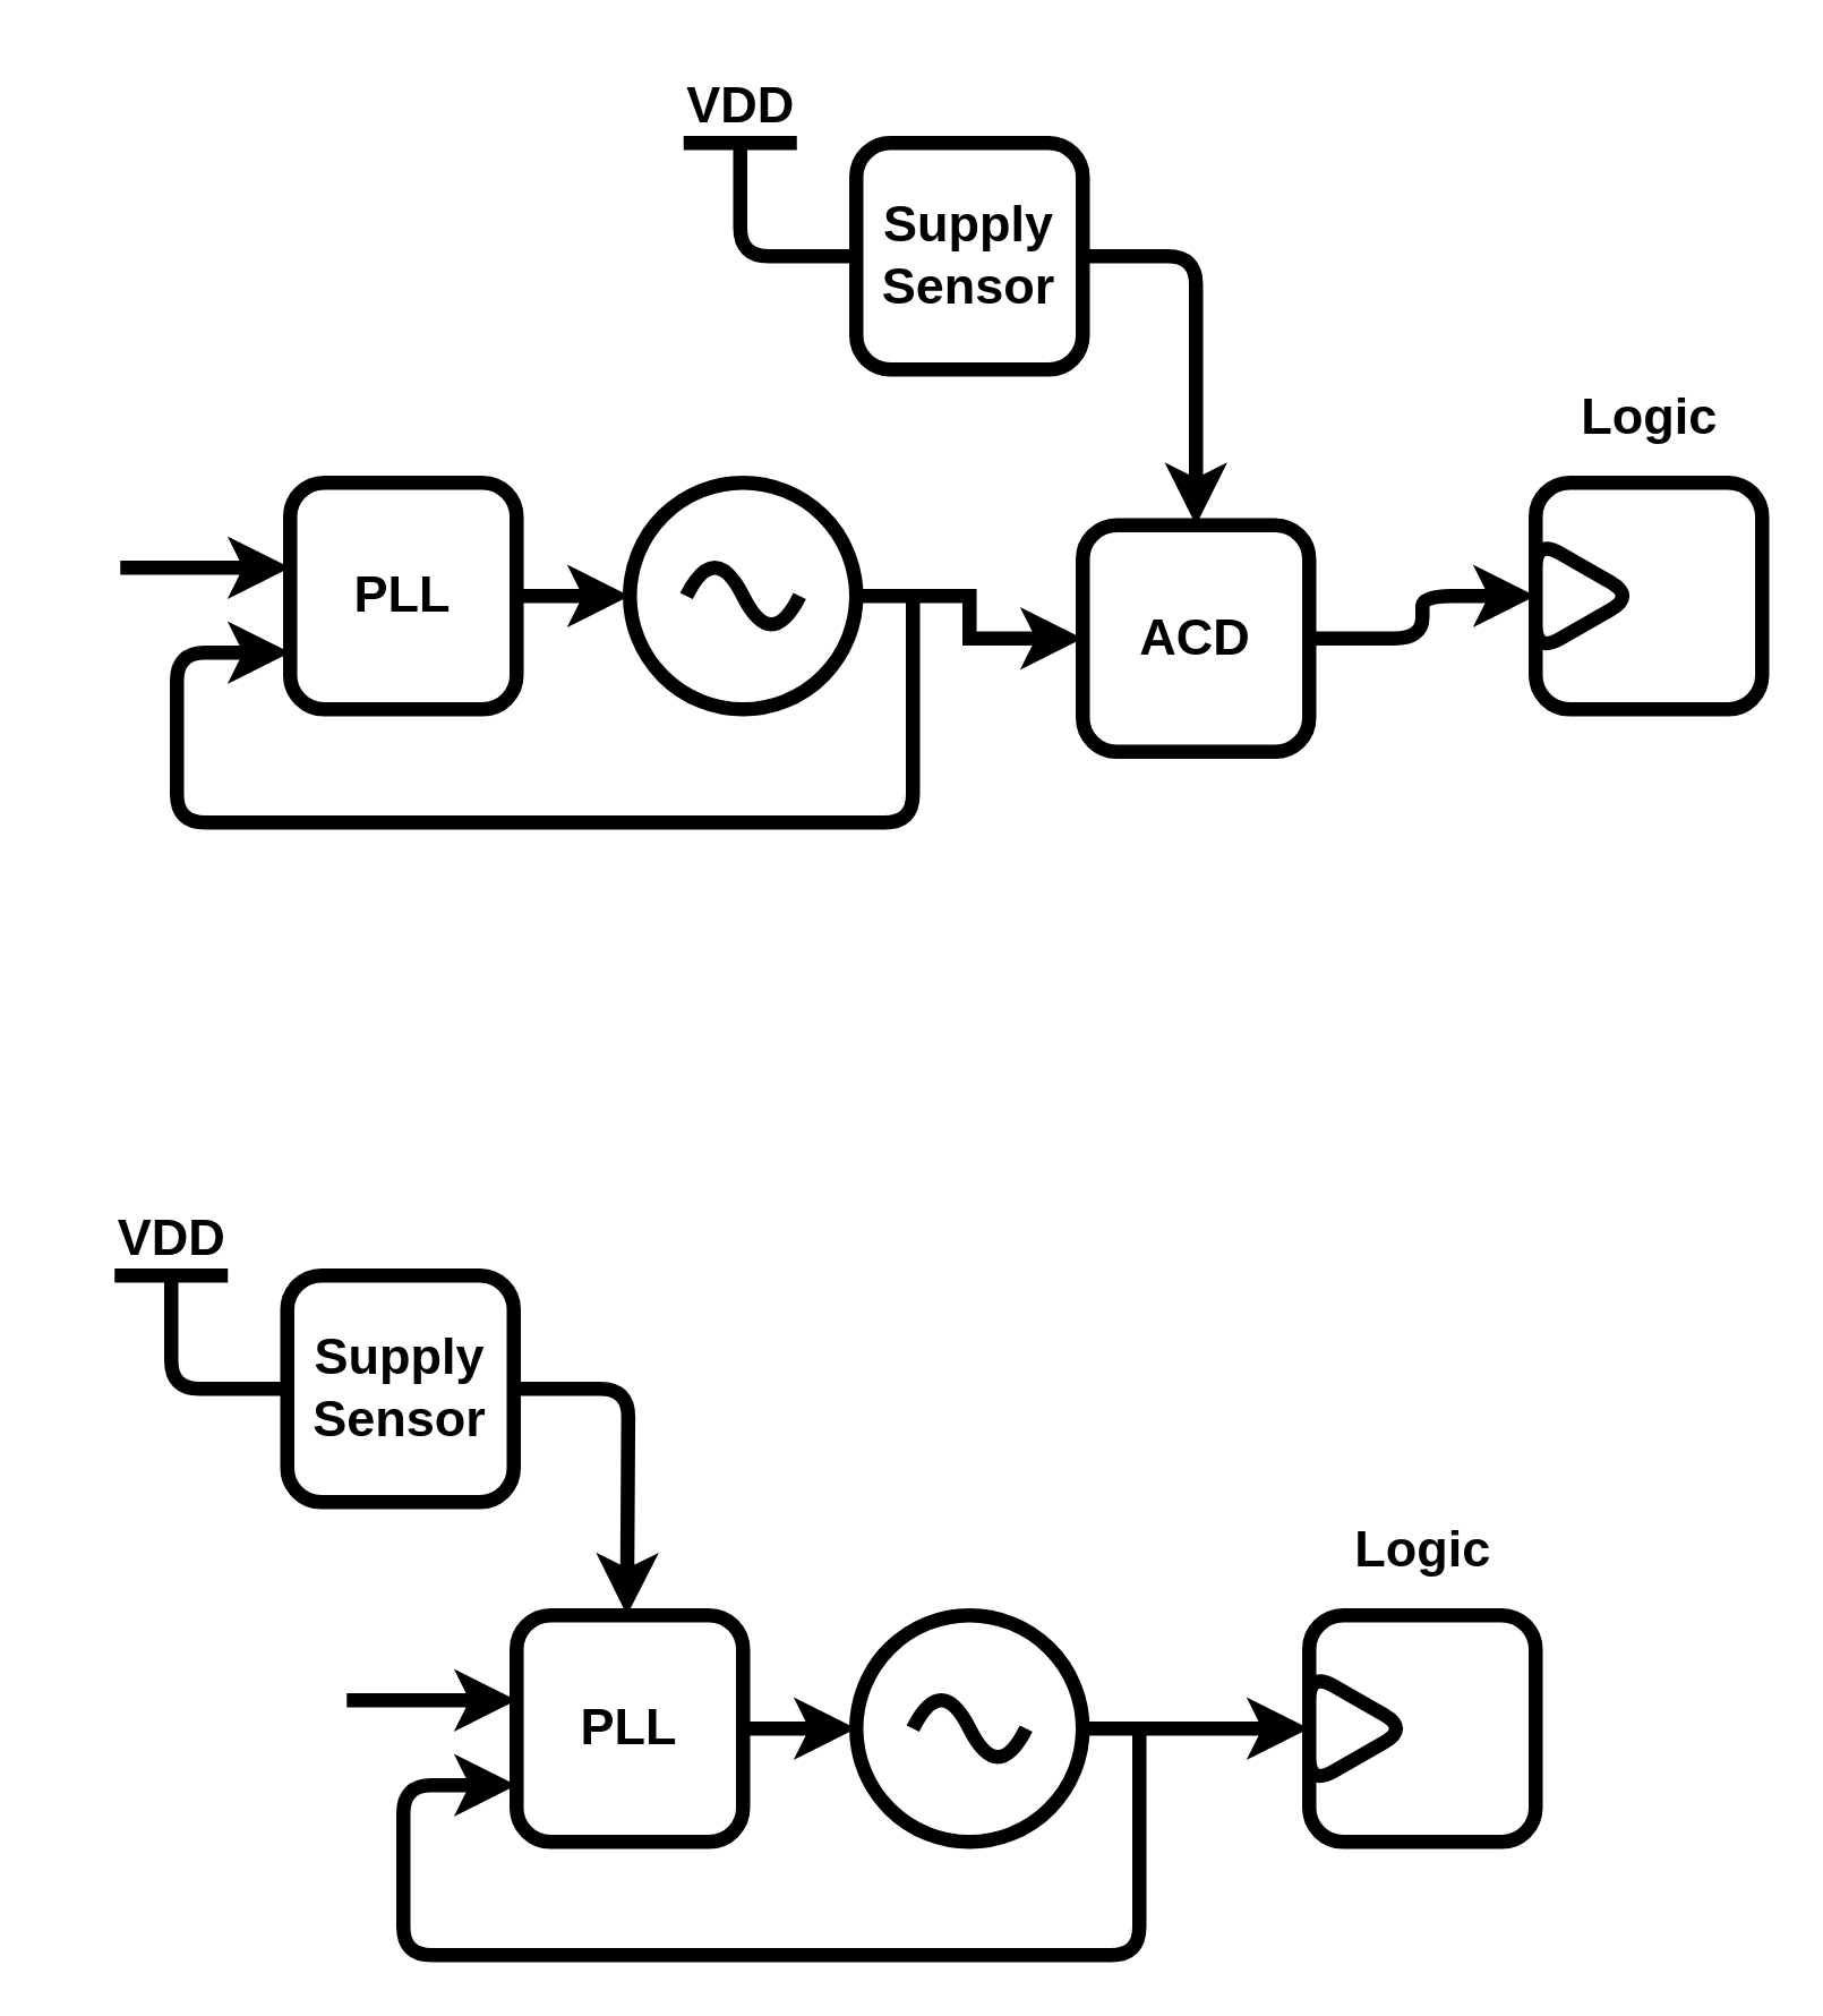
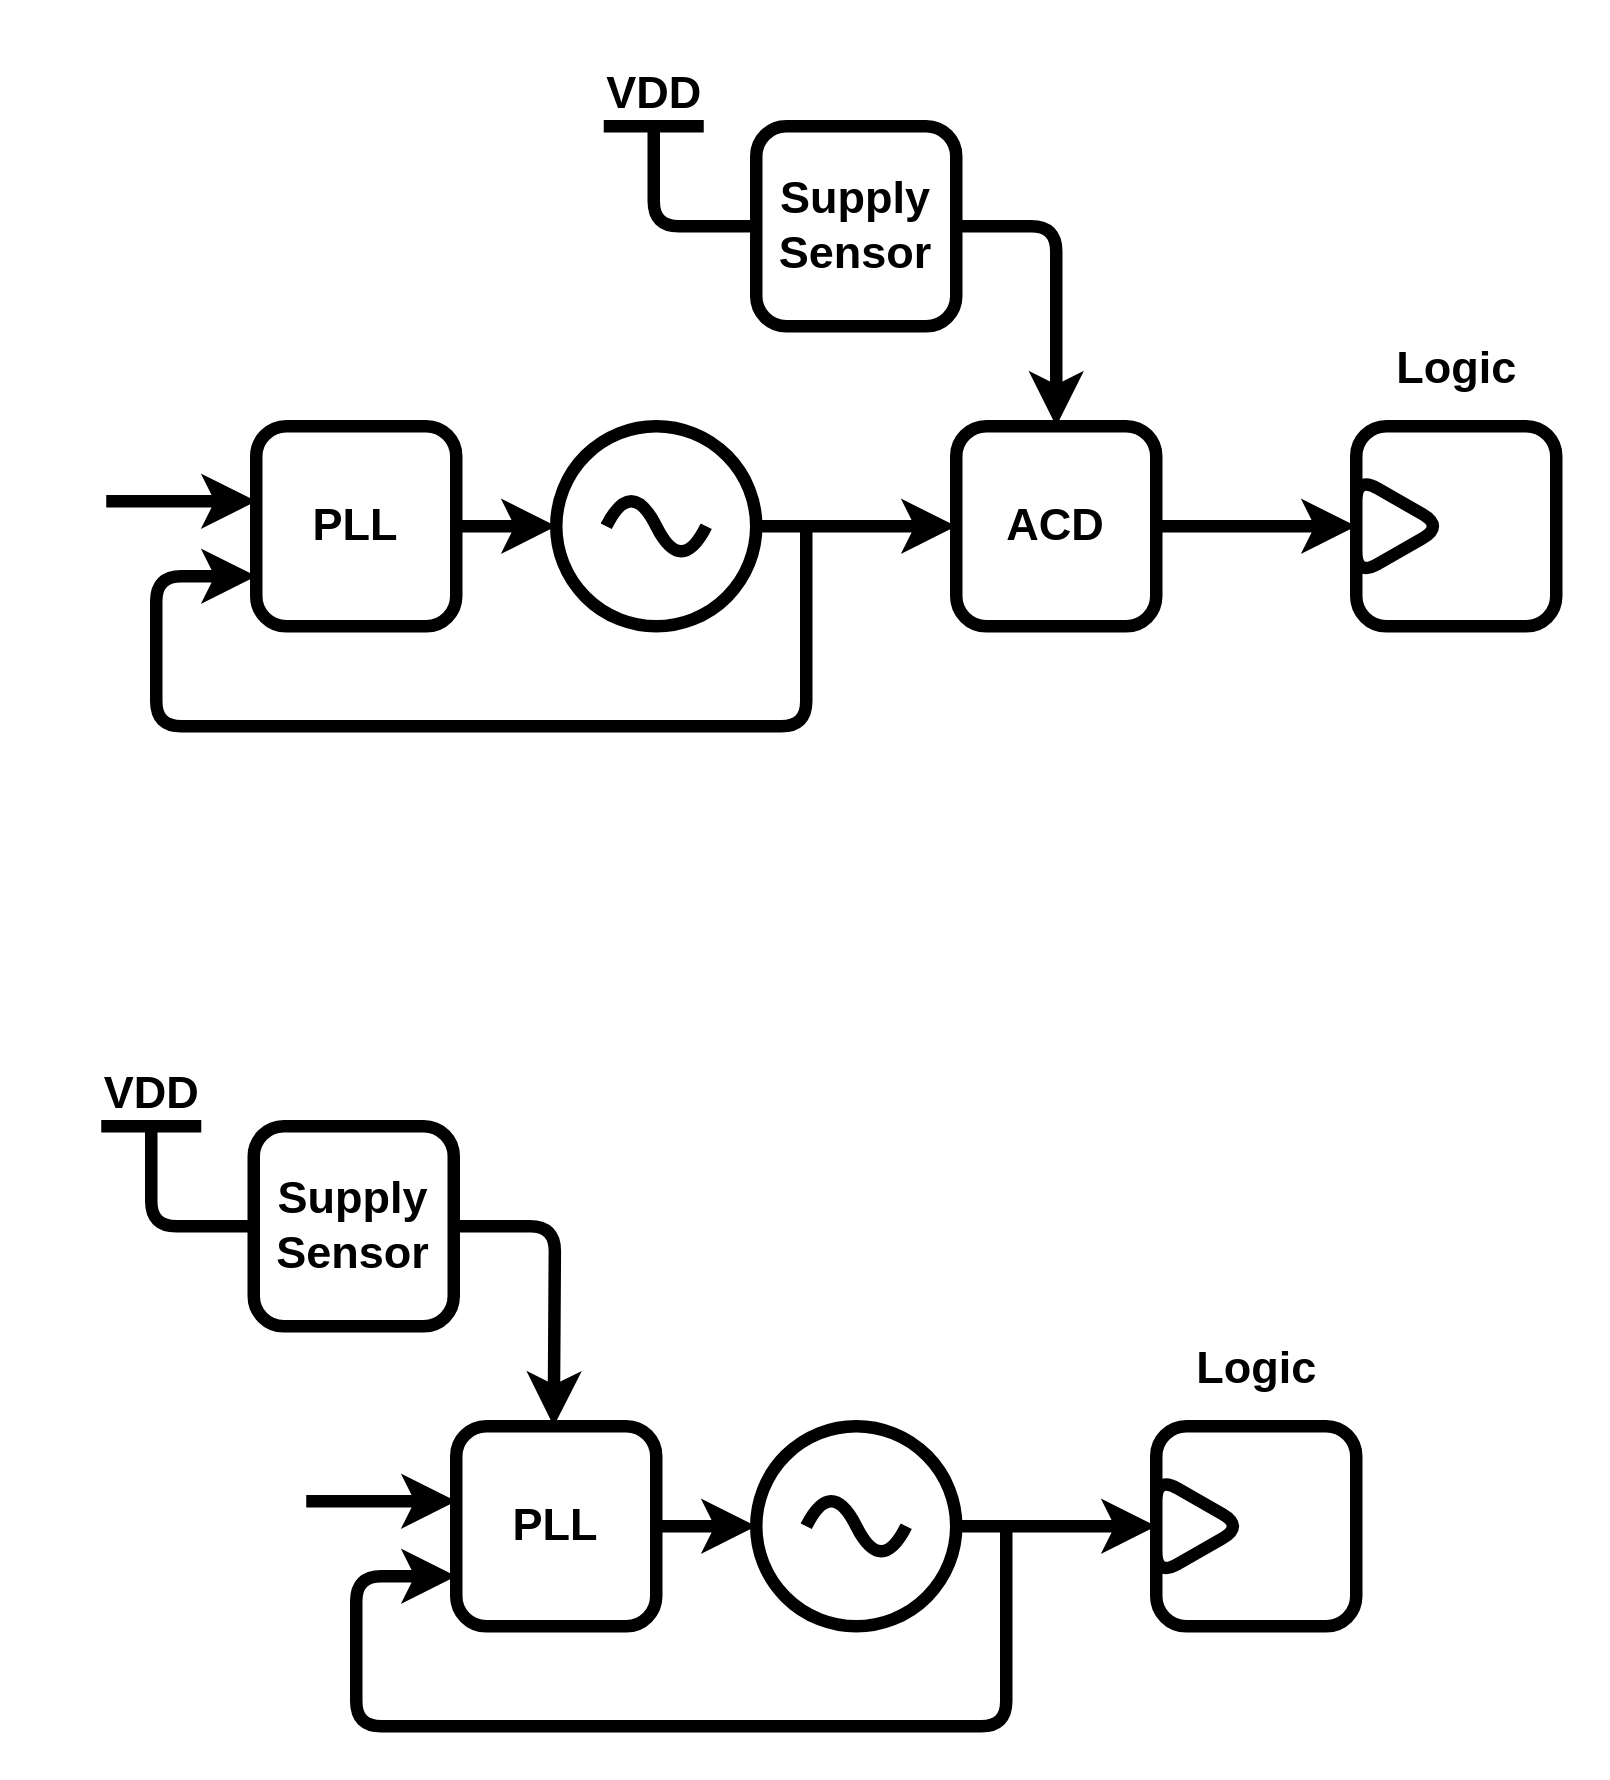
- <mxCell id="12" value="ACD" style="rounded=1;whiteSpace=wrap;html=1;strokeWidth=5;fontSize=18;fontStyle=1" parent="1" vertex="1"><mxGeometry x="382" y="185" width="80" height="80" as="geometry" /></mxCell>
+ <mxCell id="12" value="ACD" style="rounded=1;whiteSpace=wrap;html=1;strokeWidth=5;fontSize=18;fontStyle=1" parent="1" vertex="1"><mxGeometry x="382" y="170" width="80" height="80" as="geometry" /></mxCell>
